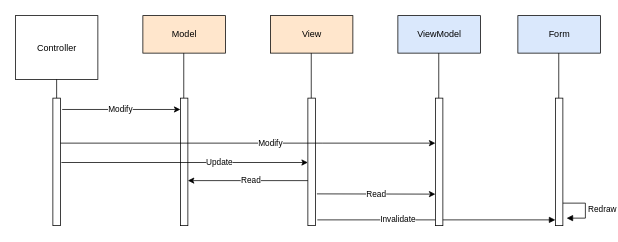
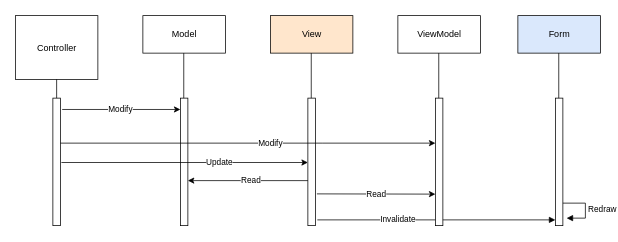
- <mxCell id="3" value="Model" style="html=1;fillColor=#ffe6cc;" parent="1" vertex="1"><mxGeometry x="190" y="20" width="110" height="50" as="geometry" /></mxCell>
+ <mxCell id="3" value="Model" style="html=1;" parent="1" vertex="1"><mxGeometry x="190" y="20" width="110" height="50" as="geometry" /></mxCell>
- <mxCell id="19" value="ViewModel" style="html=1;fillColor=#dae8fc;" parent="1" vertex="1"><mxGeometry x="530" y="20" width="110" height="50" as="geometry" /></mxCell>
+ <mxCell id="19" value="ViewModel" style="html=1;" parent="1" vertex="1"><mxGeometry x="530" y="20" width="110" height="50" as="geometry" /></mxCell>
